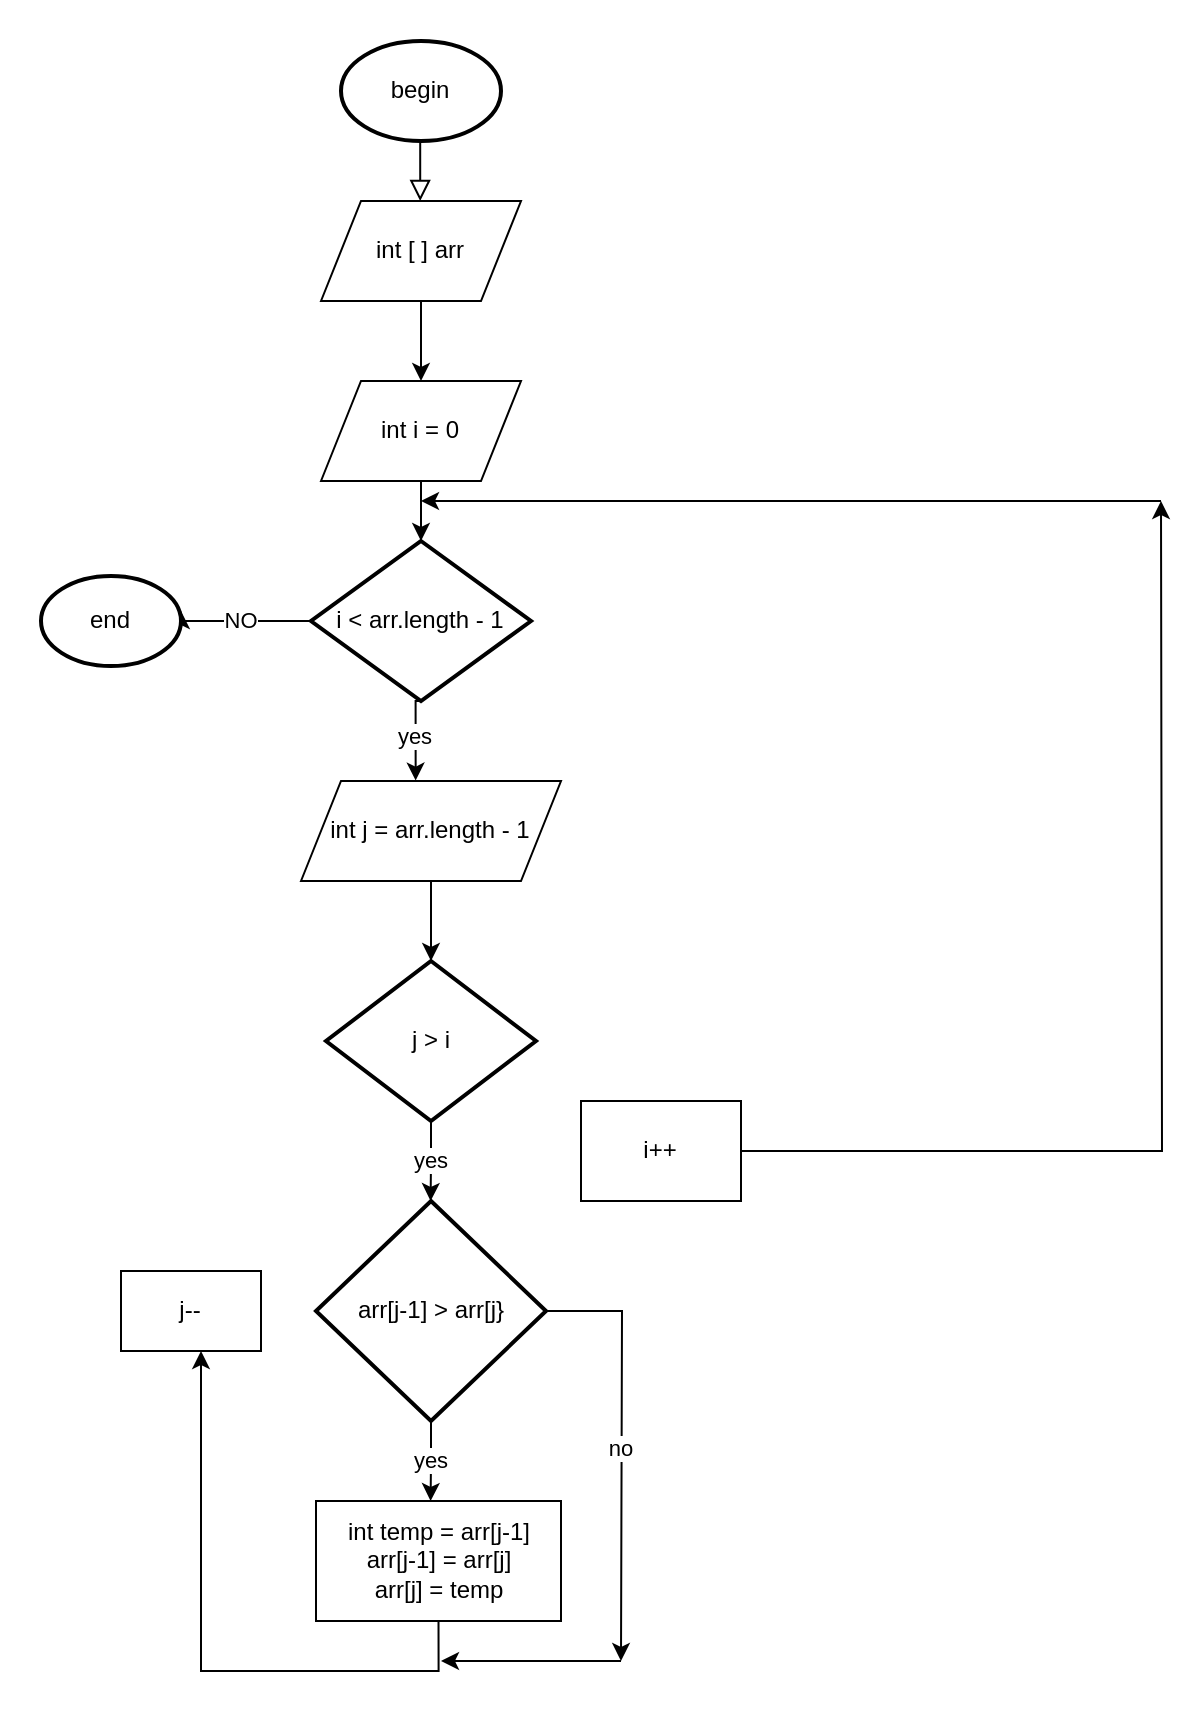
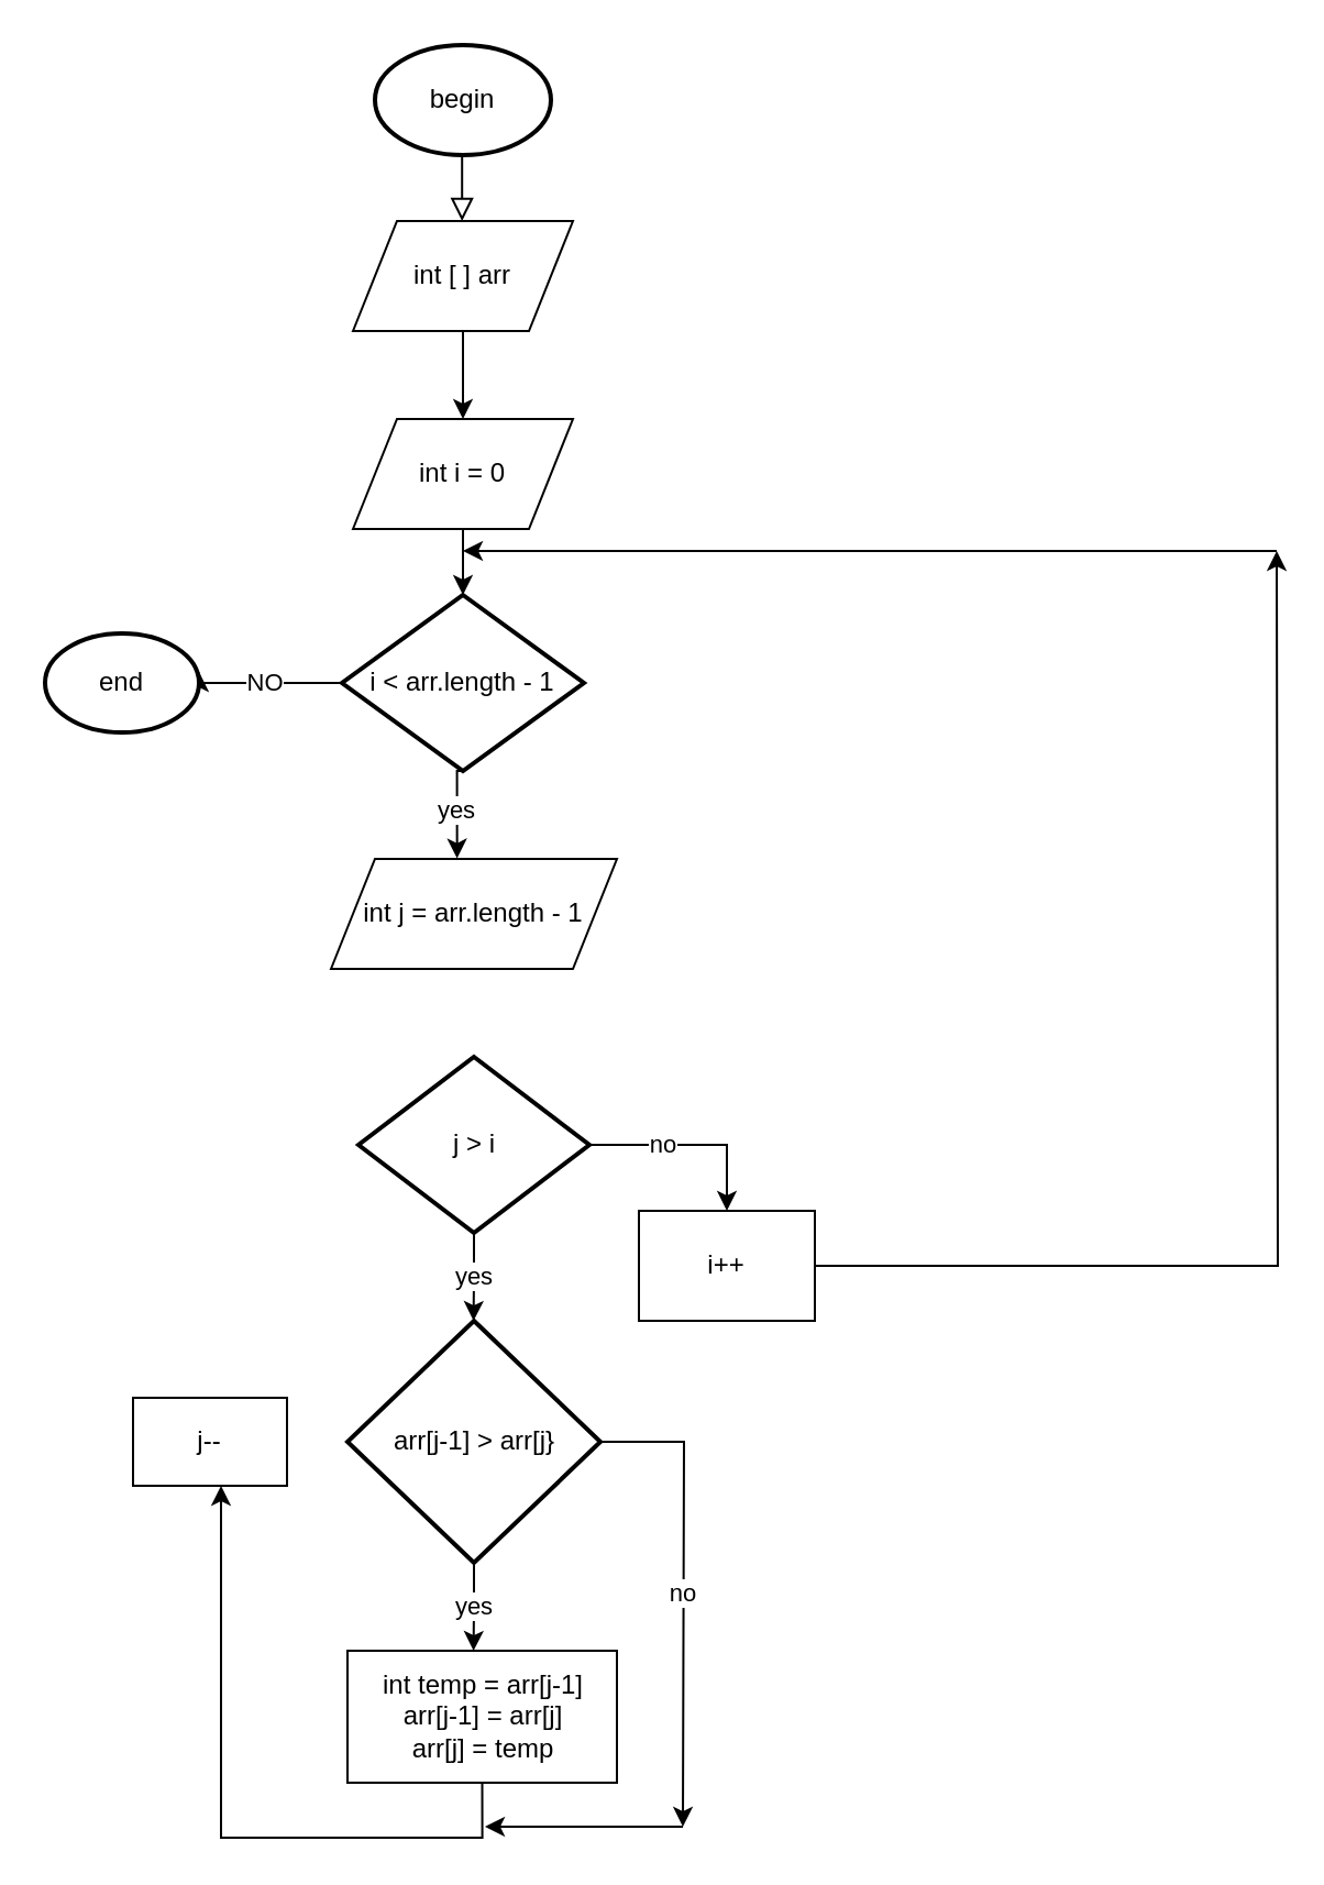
- <mxCell id="13" style="edgeStyle=orthogonalEdgeStyle;rounded=0;orthogonalLoop=1;jettySize=auto;html=1;exitX=0.5;exitY=1;exitDx=0;exitDy=0;entryX=0.5;entryY=0;entryDx=0;entryDy=0;entryPerimeter=0;" parent="1" source="14" target="17" edge="1"><mxGeometry relative="1" as="geometry" /></mxCell>
+ <mxCell id="15" value="no" style="edgeStyle=orthogonalEdgeStyle;rounded=0;orthogonalLoop=1;jettySize=auto;html=1;exitX=1;exitY=0.5;exitDx=0;exitDy=0;exitPerimeter=0;" parent="1" source="17" target="19" edge="1"><mxGeometry x="-0.297" relative="1" as="geometry"><mxPoint x="300" y="540" as="targetPoint" /><Array as="points"><mxPoint x="330" y="520" /></Array><mxPoint as="offset" /></mxGeometry></mxCell>
